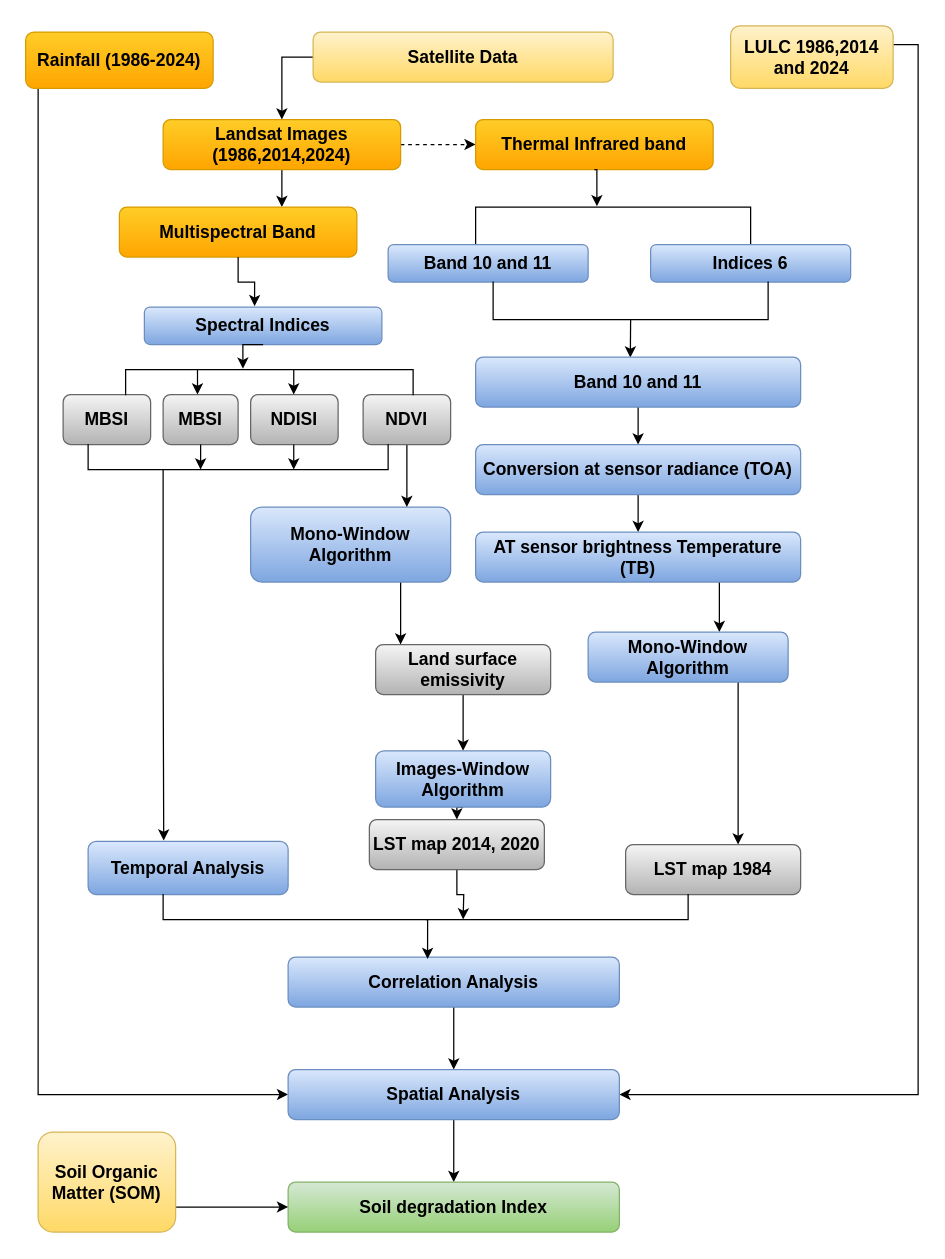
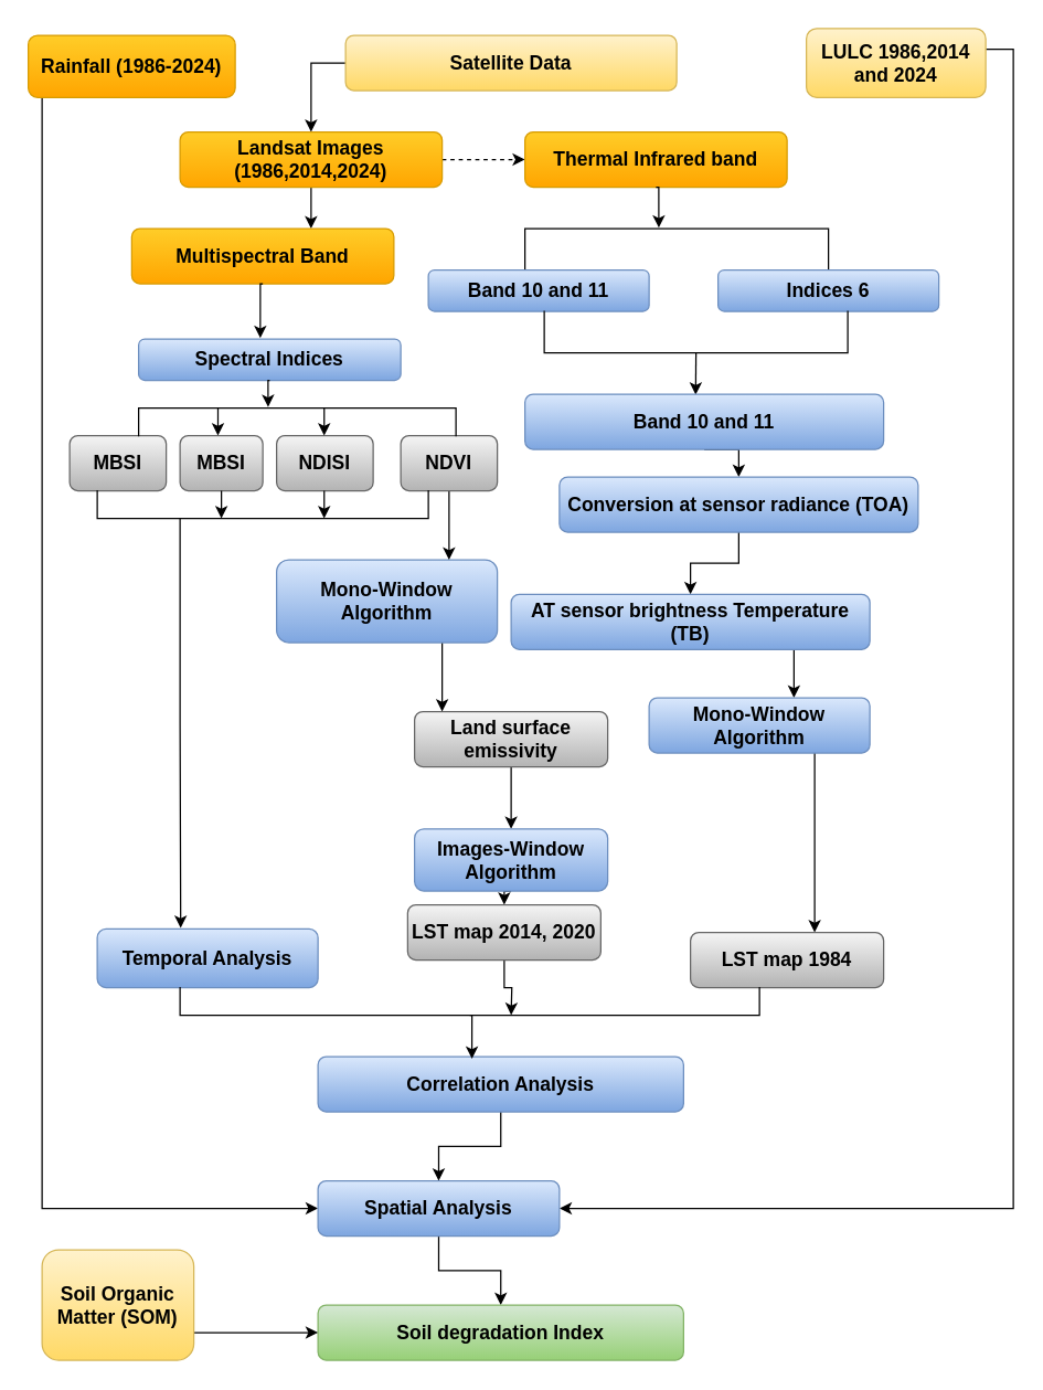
- <mxCell id="36" value="&lt;font style=&quot;font-size: 14px;&quot;&gt;&lt;b&gt;Spectral Indices&lt;/b&gt;&lt;/font&gt;" style="rounded=1;whiteSpace=wrap;html=1;fillColor=#dae8fc;gradientColor=#7ea6e0;strokeColor=#6c8ebf;" vertex="1" parent="1"><mxGeometry x="115" y="245" width="190" height="30" as="geometry" /></mxCell>
+ <mxCell id="36" value="&lt;font style=&quot;font-size: 14px;&quot;&gt;&lt;b&gt;Spectral Indices&lt;/b&gt;&lt;/font&gt;" style="rounded=1;whiteSpace=wrap;html=1;fillColor=#dae8fc;gradientColor=#7ea6e0;strokeColor=#6c8ebf;" vertex="1" parent="1"><mxGeometry x="100" y="245" width="190" height="30" as="geometry" /></mxCell>
- <mxCell id="17" value="&lt;font style=&quot;font-size: 14px;&quot;&gt;&lt;b&gt;Conversion at sensor radiance (TOA)&lt;/b&gt;&lt;/font&gt;" style="rounded=1;whiteSpace=wrap;html=1;fillColor=#dae8fc;gradientColor=#7ea6e0;strokeColor=#6c8ebf;" vertex="1" parent="1"><mxGeometry x="380" y="355" width="260" height="40" as="geometry" /></mxCell>
+ <mxCell id="17" value="&lt;font style=&quot;font-size: 14px;&quot;&gt;&lt;b&gt;Conversion at sensor radiance (TOA)&lt;/b&gt;&lt;/font&gt;" style="rounded=1;whiteSpace=wrap;html=1;fillColor=#dae8fc;gradientColor=#7ea6e0;strokeColor=#6c8ebf;" vertex="1" parent="1"><mxGeometry x="405" y="345" width="260" height="40" as="geometry" /></mxCell>
- <mxCell id="19" value="&lt;font style=&quot;font-size: 14px;&quot;&gt;&lt;b&gt;AT sensor brightness Temperature (TB)&lt;/b&gt;&lt;/font&gt;" style="rounded=1;whiteSpace=wrap;html=1;fillColor=#dae8fc;gradientColor=#7ea6e0;strokeColor=#6c8ebf;" vertex="1" parent="1"><mxGeometry x="380" y="425" width="260" height="40" as="geometry" /></mxCell>
+ <mxCell id="19" value="&lt;font style=&quot;font-size: 14px;&quot;&gt;&lt;b&gt;AT sensor brightness Temperature (TB)&lt;/b&gt;&lt;/font&gt;" style="rounded=1;whiteSpace=wrap;html=1;fillColor=#dae8fc;gradientColor=#7ea6e0;strokeColor=#6c8ebf;" vertex="1" parent="1"><mxGeometry x="370" y="430" width="260" height="40" as="geometry" /></mxCell>
- <mxCell id="57" value="&lt;font style=&quot;font-size: 14px;&quot;&gt;&lt;b&gt;Spatial Analysis&lt;/b&gt;&lt;/font&gt;" style="rounded=1;whiteSpace=wrap;html=1;fillColor=#dae8fc;gradientColor=#7ea6e0;strokeColor=#6c8ebf;" vertex="1" parent="1"><mxGeometry x="230" y="855" width="265" height="40" as="geometry" /></mxCell>
+ <mxCell id="57" value="&lt;font style=&quot;font-size: 14px;&quot;&gt;&lt;b&gt;Spatial Analysis&lt;/b&gt;&lt;/font&gt;" style="rounded=1;whiteSpace=wrap;html=1;fillColor=#dae8fc;gradientColor=#7ea6e0;strokeColor=#6c8ebf;" vertex="1" parent="1"><mxGeometry x="230" y="855" width="175" height="40" as="geometry" /></mxCell>
